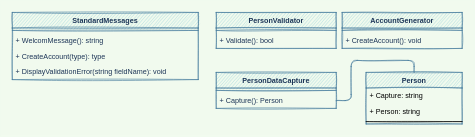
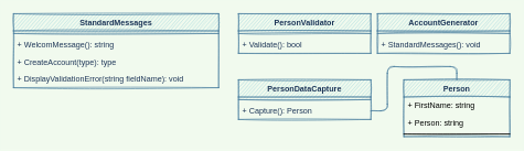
- <mxCell id="19" value="+ CreateAccount(): void" style="text;strokeColor=none;fillColor=none;align=left;verticalAlign=top;spacingLeft=4;spacingRight=4;overflow=hidden;rotatable=0;points=[[0,0.5],[1,0.5]];portConstraint=eastwest;fontColor=#1D3557;sketch=1;" vertex="1" parent="17"><mxGeometry y="34" width="200" height="26" as="geometry" /></mxCell>
+ <mxCell id="19" value="+ StandardMessages(): void" style="text;strokeColor=none;fillColor=none;align=left;verticalAlign=top;spacingLeft=4;spacingRight=4;overflow=hidden;rotatable=0;points=[[0,0.5],[1,0.5]];portConstraint=eastwest;fontColor=#1D3557;sketch=1;" vertex="1" parent="17"><mxGeometry y="34" width="200" height="26" as="geometry" /></mxCell>
- <mxCell id="8" value="+ Capture: string" style="text;strokeColor=none;fillColor=none;align=left;verticalAlign=top;spacingLeft=4;spacingRight=4;overflow=hidden;rotatable=0;points=[[0,0.5],[1,0.5]];portConstraint=eastwest;sketch=1;" vertex="1" parent="7"><mxGeometry y="26" width="160" height="26" as="geometry" /></mxCell>
+ <mxCell id="8" value="+ FirstName: string" style="text;strokeColor=none;fillColor=none;align=left;verticalAlign=top;spacingLeft=4;spacingRight=4;overflow=hidden;rotatable=0;points=[[0,0.5],[1,0.5]];portConstraint=eastwest;sketch=1;" vertex="1" parent="7"><mxGeometry y="26" width="160" height="26" as="geometry" /></mxCell>
